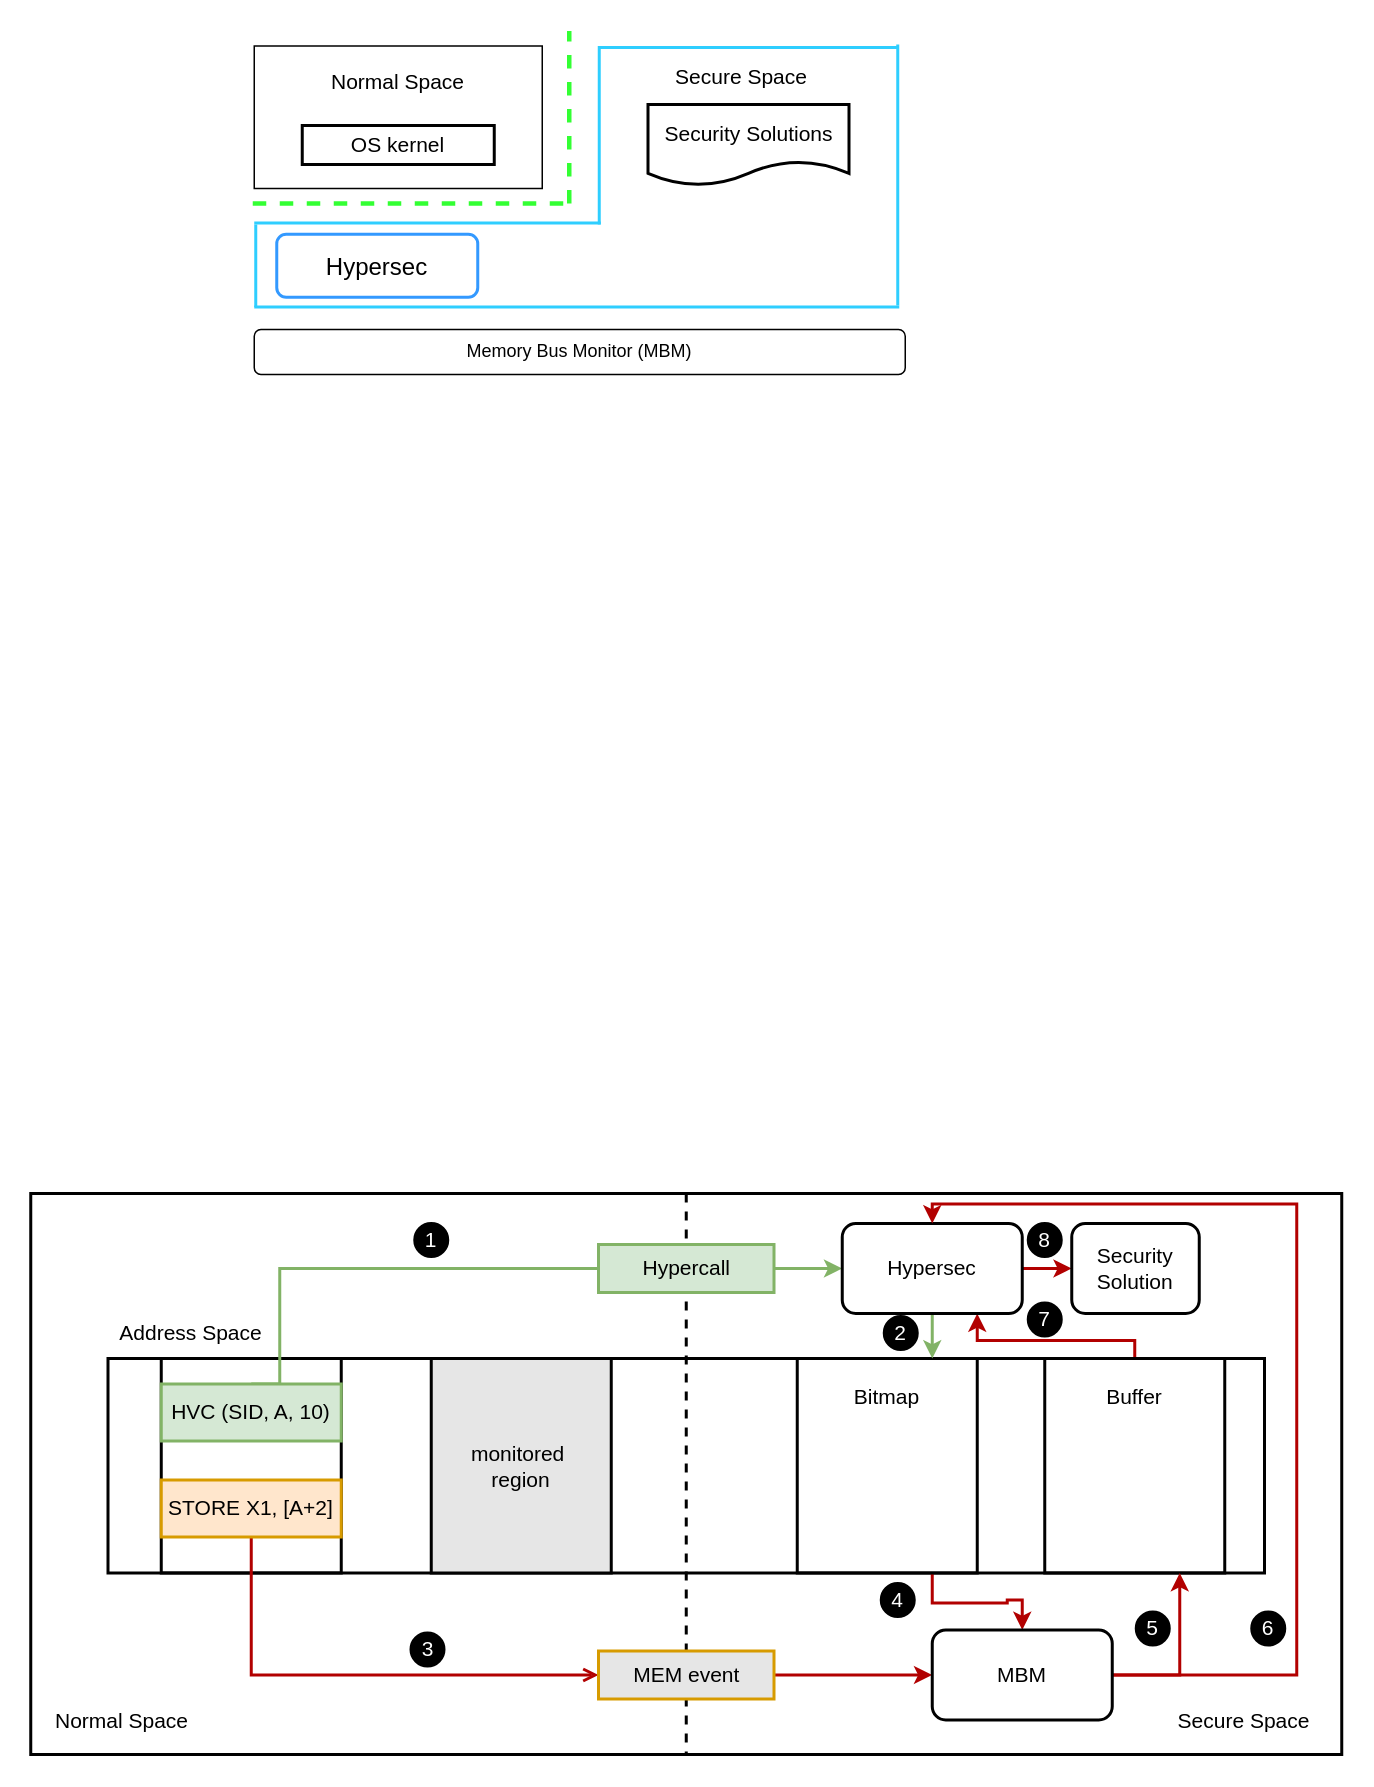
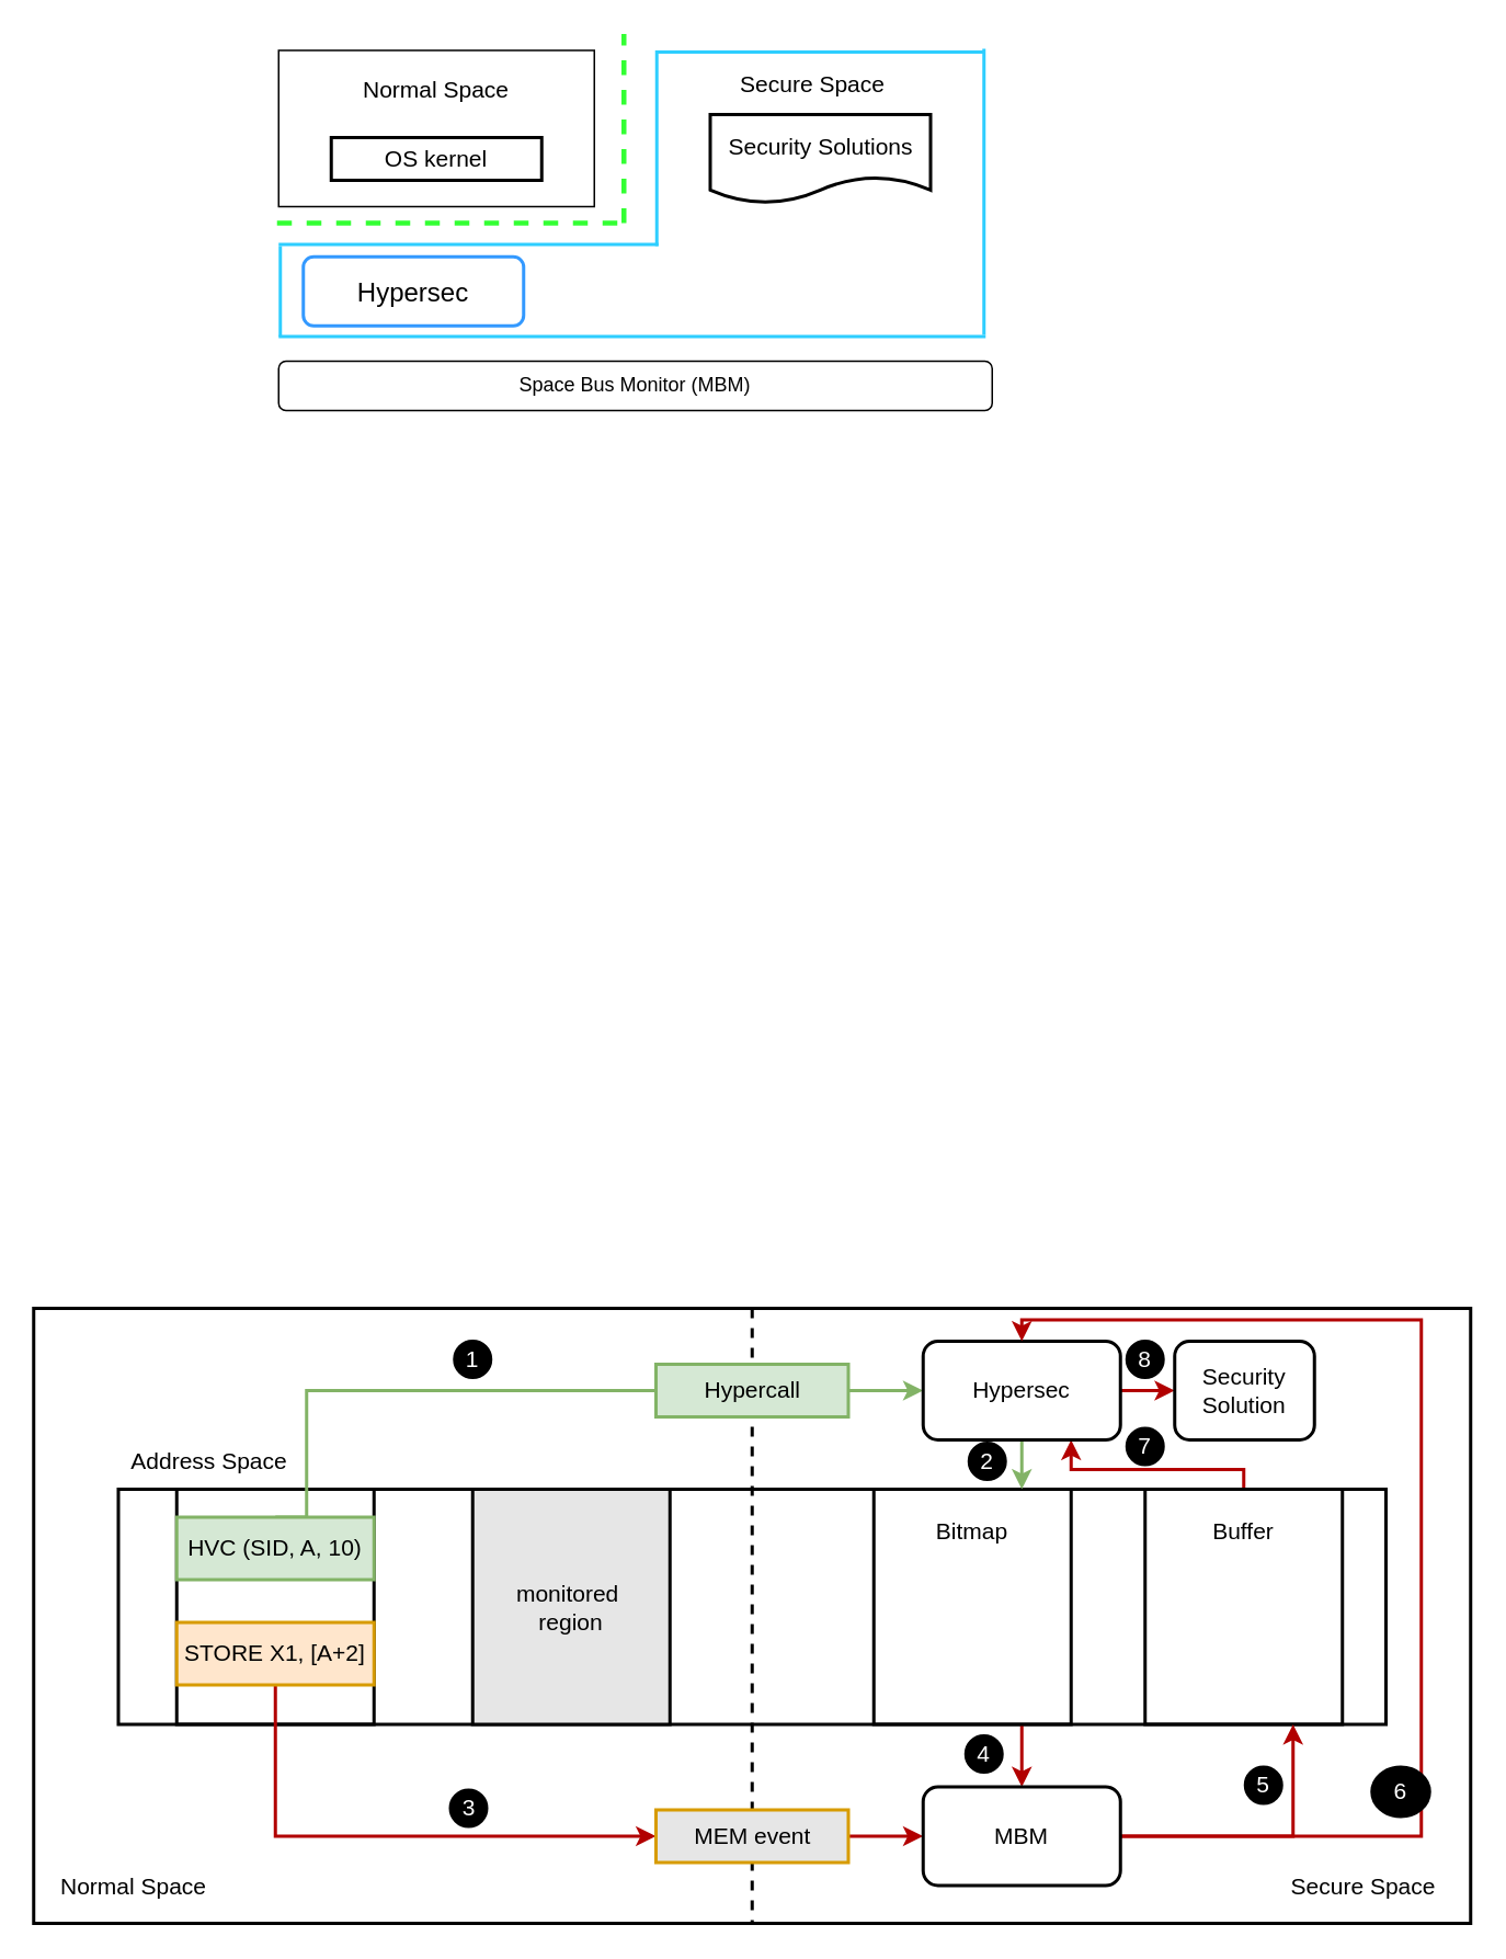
- <mxCell id="3" value="Memory Bus Monitor (MBM)" style="rounded=1;whiteSpace=wrap;html=1;" vertex="1" parent="1"><mxGeometry x="169" y="219" width="434" height="30" as="geometry" /></mxCell>
+ <mxCell id="3" value="Space Bus Monitor (MBM)" style="rounded=1;whiteSpace=wrap;html=1;" vertex="1" parent="1"><mxGeometry x="169" y="219" width="434" height="30" as="geometry" /></mxCell>
- <mxCell id="51" value="&lt;font color=&quot;#ffffff&quot;&gt;6&lt;/font&gt;" style="ellipse;whiteSpace=wrap;html=1;aspect=fixed;fontSize=14;strokeWidth=2;fillColor=#000000;" vertex="1" parent="1"><mxGeometry x="834" y="1074" width="22" height="22" as="geometry" /></mxCell>
+ <mxCell id="51" value="&lt;font color=&quot;#ffffff&quot;&gt;6&lt;/font&gt;" style="ellipse;whiteSpace=wrap;html=1;aspect=fixed;fontSize=14;strokeWidth=2;fillColor=#000000;" vertex="1" parent="1"><mxGeometry x="834" y="1074" width="35" height="30" as="geometry" /></mxCell>
- <mxCell id="33" style="edgeStyle=orthogonalEdgeStyle;rounded=0;orthogonalLoop=1;jettySize=auto;html=1;exitX=0.5;exitY=1;exitDx=0;exitDy=0;entryX=0;entryY=0.5;entryDx=0;entryDy=0;fontSize=14;strokeColor=#B20000;strokeWidth=2;fillColor=#e51400;endArrow=open;" edge="1" parent="1" source="34" target="42"><mxGeometry relative="1" as="geometry" /></mxCell>
+ <mxCell id="33" style="edgeStyle=orthogonalEdgeStyle;rounded=0;orthogonalLoop=1;jettySize=auto;html=1;exitX=0.5;exitY=1;exitDx=0;exitDy=0;entryX=0;entryY=0.5;entryDx=0;entryDy=0;fontSize=14;strokeColor=#B20000;strokeWidth=2;fillColor=#e51400;" edge="1" parent="1" source="34" target="42"><mxGeometry relative="1" as="geometry" /></mxCell>
- <mxCell id="45" value="MBM" style="rounded=1;whiteSpace=wrap;html=1;fontSize=14;strokeColor=#000000;strokeWidth=2;fillColor=default;" vertex="1" parent="1"><mxGeometry x="621" y="1086" width="120" height="60" as="geometry" /></mxCell>
+ <mxCell id="45" value="MBM" style="rounded=1;whiteSpace=wrap;html=1;fontSize=14;strokeColor=#000000;strokeWidth=2;fillColor=default;" vertex="1" parent="1"><mxGeometry x="561" y="1086" width="120" height="60" as="geometry" /></mxCell>
